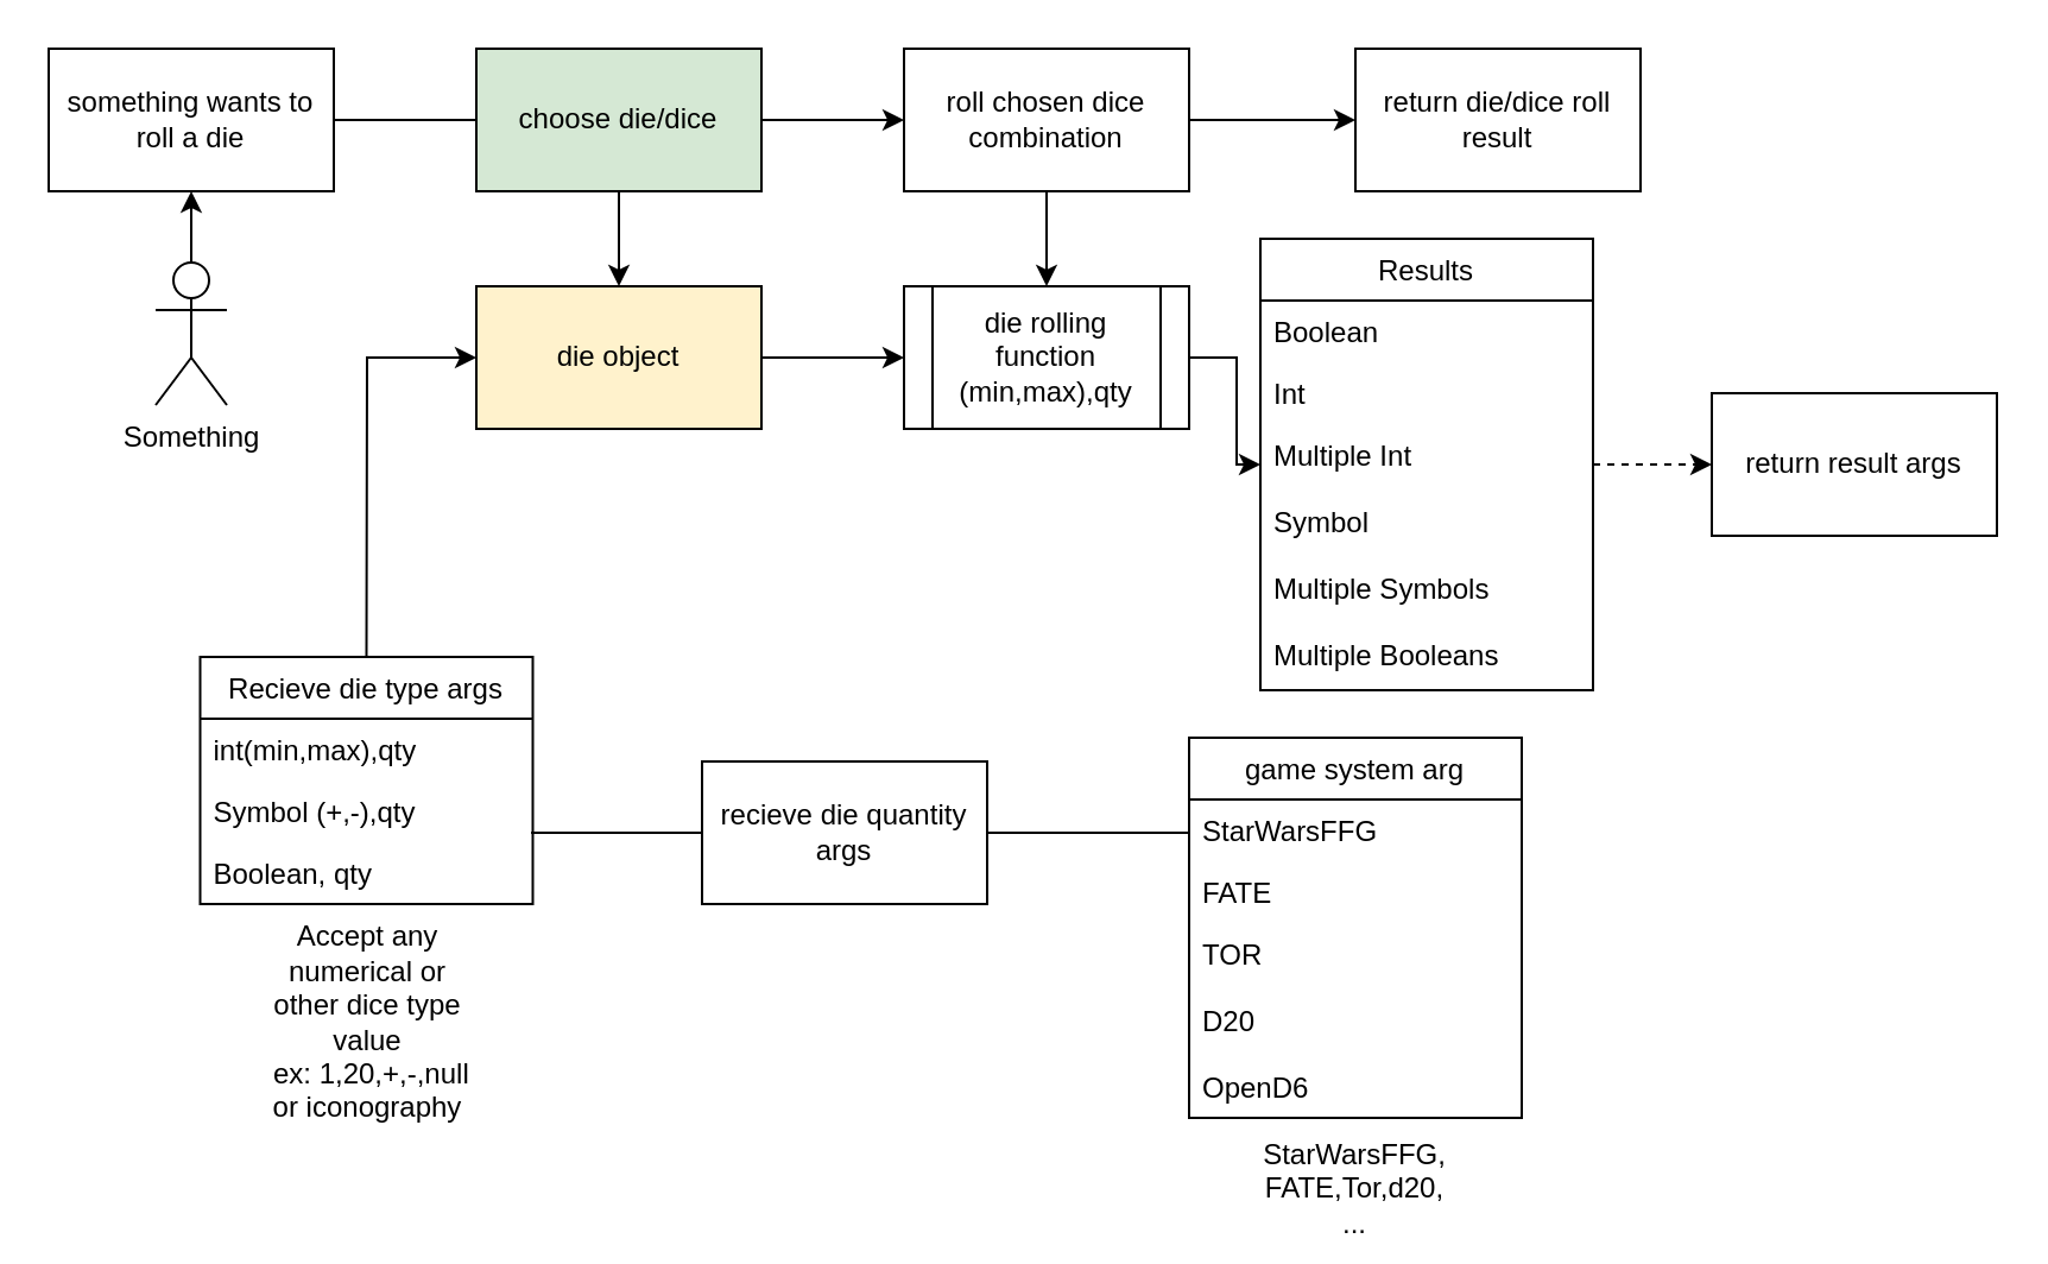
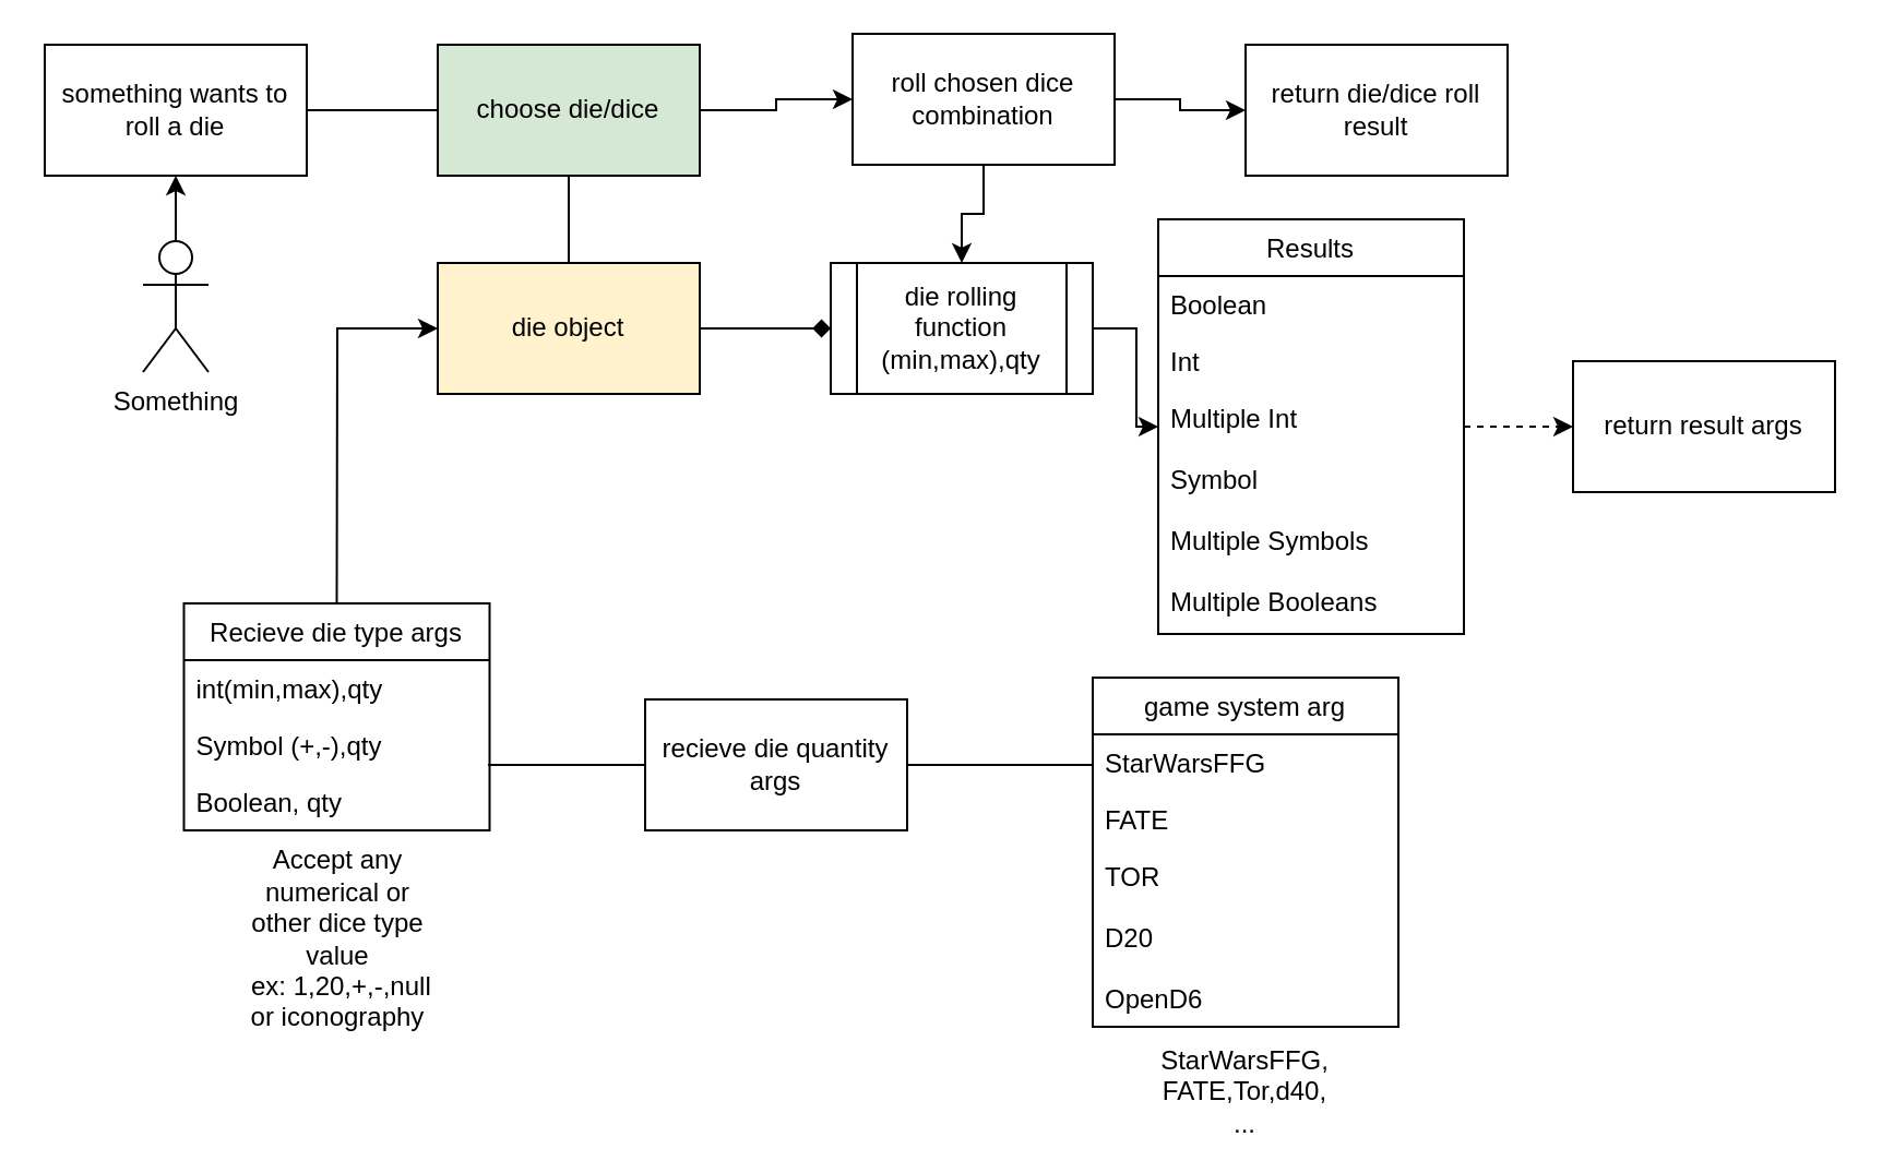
- <mxCell id="9" value="roll chosen dice combination" style="rounded=0;whiteSpace=wrap;html=1;" parent="1" vertex="1"><mxGeometry x="380" y="20" width="120" height="60" as="geometry" /></mxCell>
+ <mxCell id="9" value="roll chosen dice combination" style="rounded=0;whiteSpace=wrap;html=1;" parent="1" vertex="1"><mxGeometry x="390" y="15" width="120" height="60" as="geometry" /></mxCell>
- <mxCell id="5" value="" style="edgeStyle=orthogonalEdgeStyle;rounded=0;orthogonalLoop=1;jettySize=auto;html=1;" edge="1" parent="1" source="6" target="14"><mxGeometry relative="1" as="geometry" /></mxCell>
+ <mxCell id="5" value="" style="edgeStyle=orthogonalEdgeStyle;rounded=0;orthogonalLoop=1;jettySize=auto;html=1;endArrow=none;" edge="1" parent="1" source="6" target="14"><mxGeometry relative="1" as="geometry" /></mxCell>
- <mxCell id="13" value="" style="edgeStyle=orthogonalEdgeStyle;rounded=0;orthogonalLoop=1;jettySize=auto;html=1;" edge="1" parent="1" source="14" target="16"><mxGeometry relative="1" as="geometry" /></mxCell>
+ <mxCell id="13" value="" style="edgeStyle=orthogonalEdgeStyle;rounded=0;orthogonalLoop=1;jettySize=auto;html=1;endArrow=diamond;" edge="1" parent="1" source="14" target="16"><mxGeometry relative="1" as="geometry" /></mxCell>
- <mxCell id="22" value="StarWarsFFG, FATE,Tor,d20, &lt;br&gt;..." style="text;html=1;strokeColor=none;fillColor=none;align=center;verticalAlign=middle;whiteSpace=wrap;rounded=0;" vertex="1" parent="1"><mxGeometry x="550" y="490" width="40" height="20" as="geometry" /></mxCell>
+ <mxCell id="22" value="StarWarsFFG, FATE,Tor,d40, &lt;br&gt;..." style="text;html=1;strokeColor=none;fillColor=none;align=center;verticalAlign=middle;whiteSpace=wrap;rounded=0;" vertex="1" parent="1"><mxGeometry x="550" y="490" width="40" height="20" as="geometry" /></mxCell>
